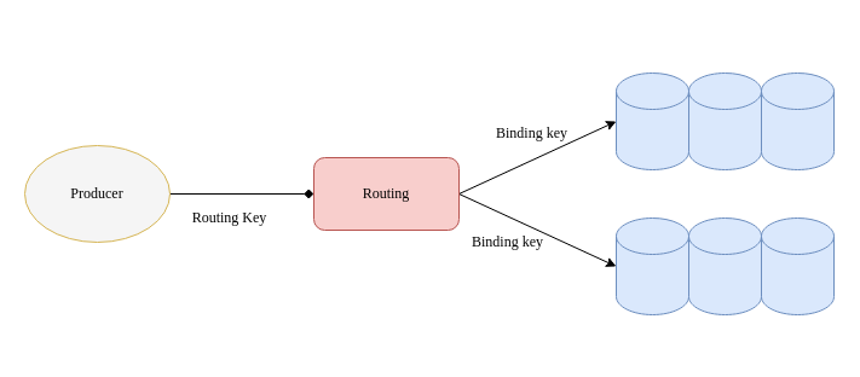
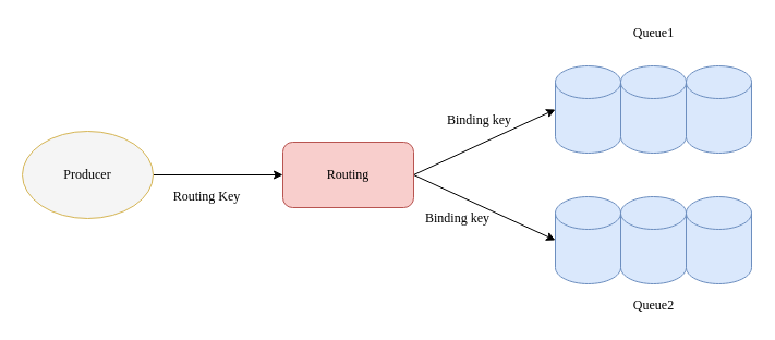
+ <mxCell id="13" value="Queue1" style="text;html=1;align=center;verticalAlign=middle;resizable=0;points=[];autosize=1;strokeColor=none;fillColor=none;fontFamily=Comic Sans MS;" vertex="1" parent="1"><mxGeometry x="569" y="20" width="60" height="20" as="geometry" /></mxCell>
- <mxCell id="2" style="edgeStyle=none;html=1;exitX=1;exitY=0.5;exitDx=0;exitDy=0;entryX=0;entryY=0.5;entryDx=0;entryDy=0;fontFamily=Comic Sans MS;endArrow=diamond;" edge="1" parent="1" source="3" target="6"><mxGeometry relative="1" as="geometry" /></mxCell>
+ <mxCell id="2" style="edgeStyle=none;html=1;exitX=1;exitY=0.5;exitDx=0;exitDy=0;entryX=0;entryY=0.5;entryDx=0;entryDy=0;fontFamily=Comic Sans MS;" edge="1" parent="1" source="3" target="6"><mxGeometry relative="1" as="geometry" /></mxCell>
+ <mxCell id="14" value="Queue2" style="text;html=1;align=center;verticalAlign=middle;resizable=0;points=[];autosize=1;strokeColor=none;fillColor=none;fontFamily=Comic Sans MS;" vertex="1" parent="1"><mxGeometry x="569" y="270" width="60" height="20" as="geometry" /></mxCell>
